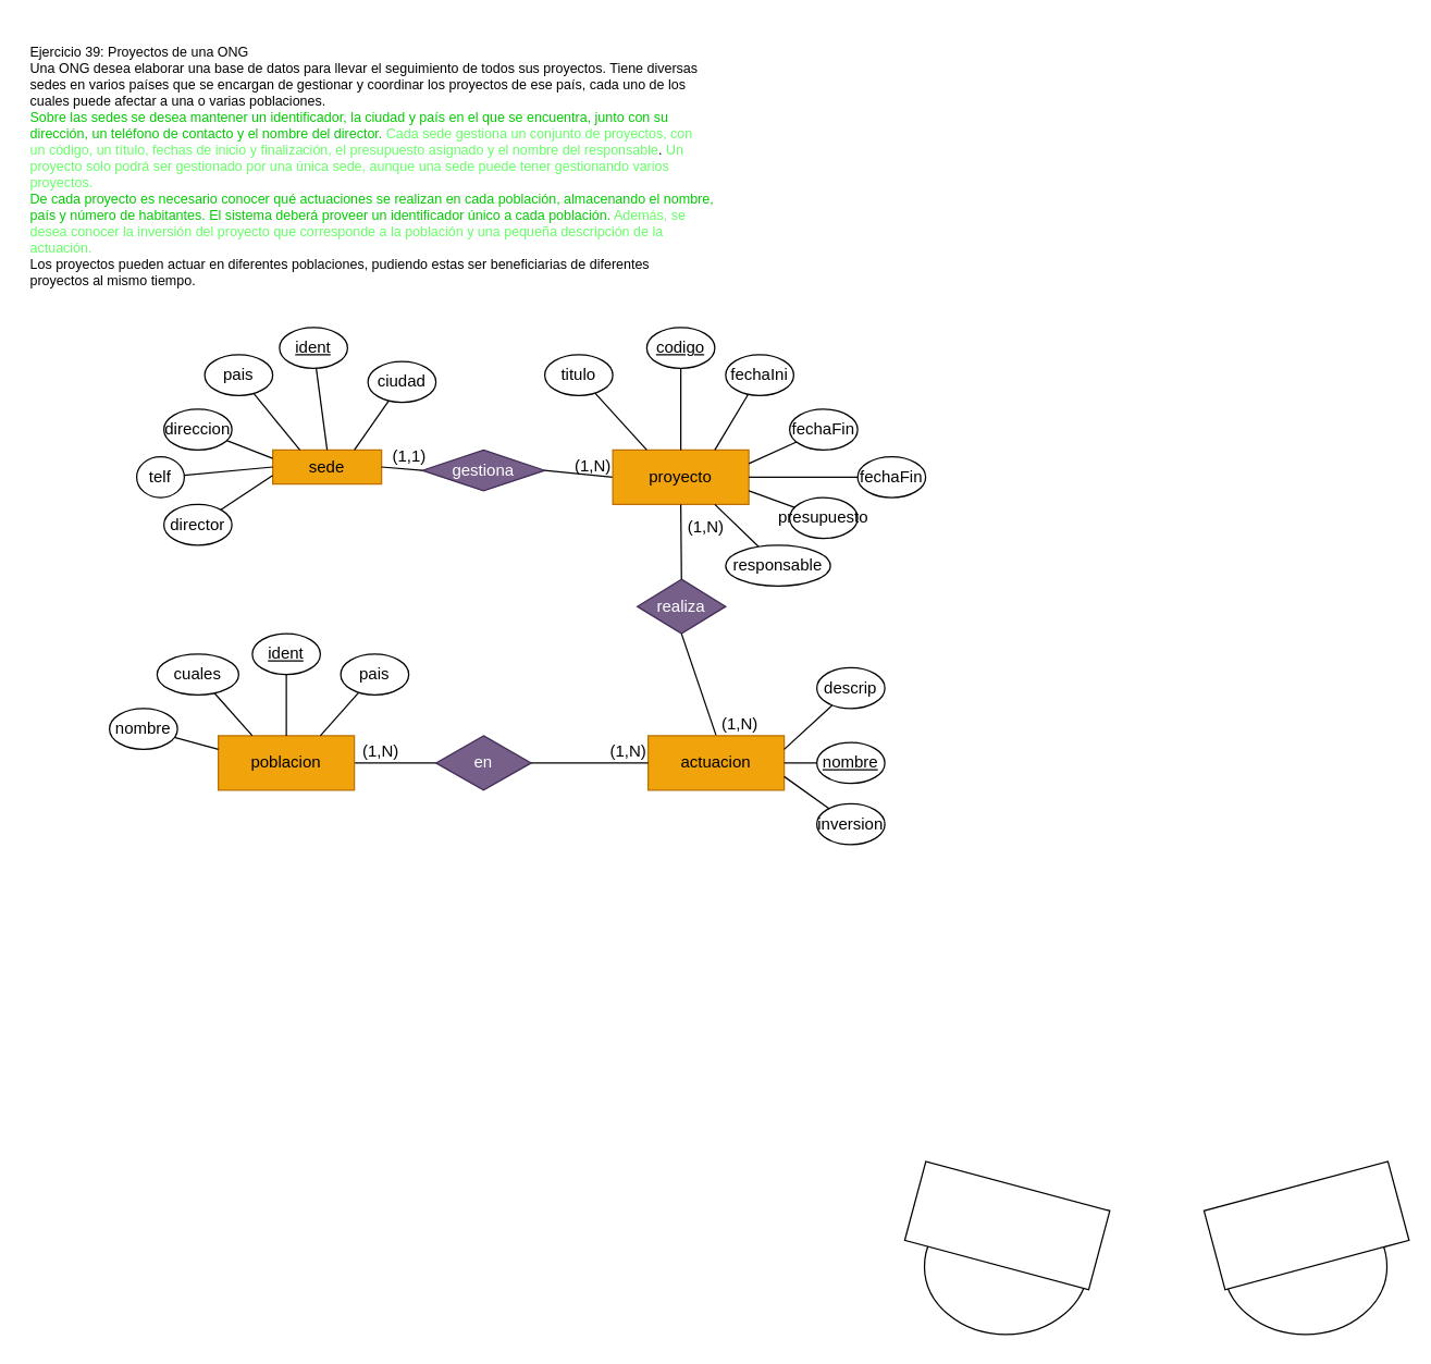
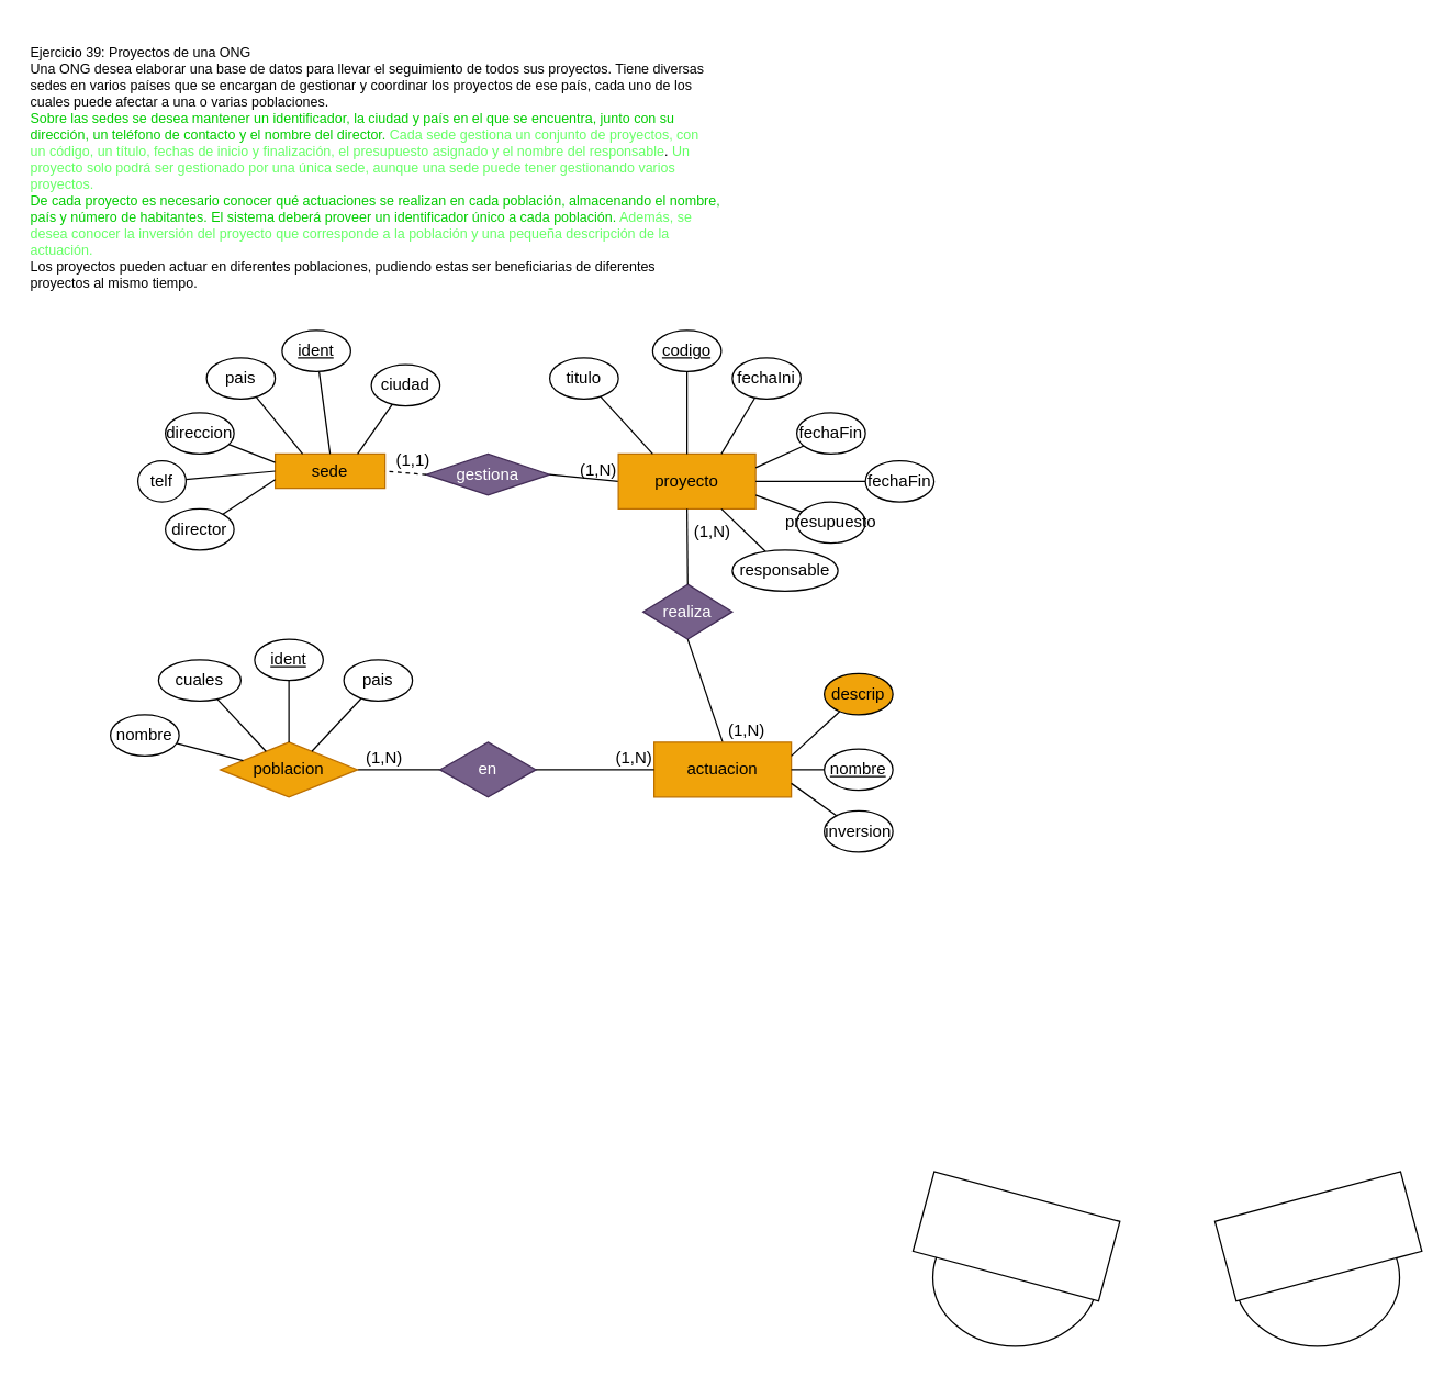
- <mxCell id="21" value="" style="endArrow=none;html=1;rounded=0;exitX=0;exitY=0.5;exitDx=0;exitDy=0;entryX=1;entryY=0.5;entryDx=0;entryDy=0;" edge="1" source="20" parent="1" target="3"><mxGeometry relative="1" as="geometry"><mxPoint x="317" y="315" as="sourcePoint" /><mxPoint x="270" y="345" as="targetPoint" /></mxGeometry></mxCell>
+ <mxCell id="21" value="" style="endArrow=none;html=1;rounded=0;exitX=0;exitY=0.5;exitDx=0;exitDy=0;entryX=1;entryY=0.5;entryDx=0;entryDy=0;dashed=1;" edge="1" source="20" parent="1" target="3"><mxGeometry relative="1" as="geometry"><mxPoint x="317" y="315" as="sourcePoint" /><mxPoint x="270" y="345" as="targetPoint" /></mxGeometry></mxCell>
- <mxCell id="63" value="descrip" style="ellipse;whiteSpace=wrap;html=1;align=center;" vertex="1" parent="1"><mxGeometry x="600" y="490" width="50" height="30" as="geometry" /></mxCell>
+ <mxCell id="63" value="descrip" style="ellipse;whiteSpace=wrap;html=1;align=center;fillColor=#f0a30a;" vertex="1" parent="1"><mxGeometry x="600" y="490" width="50" height="30" as="geometry" /></mxCell>
- <mxCell id="51" value="poblacion" style="whiteSpace=wrap;html=1;align=center;fillColor=#f0a30a;strokeColor=#BD7000;fontColor=#000000;" vertex="1" parent="1"><mxGeometry x="160" y="540" width="100" height="40" as="geometry" /></mxCell>
+ <mxCell id="51" value="poblacion" style="rhombus;whiteSpace=wrap;html=1;align=center;fillColor=#f0a30a;strokeColor=#BD7000;fontColor=#000000;" vertex="1" parent="1"><mxGeometry x="160" y="540" width="100" height="40" as="geometry" /></mxCell>
